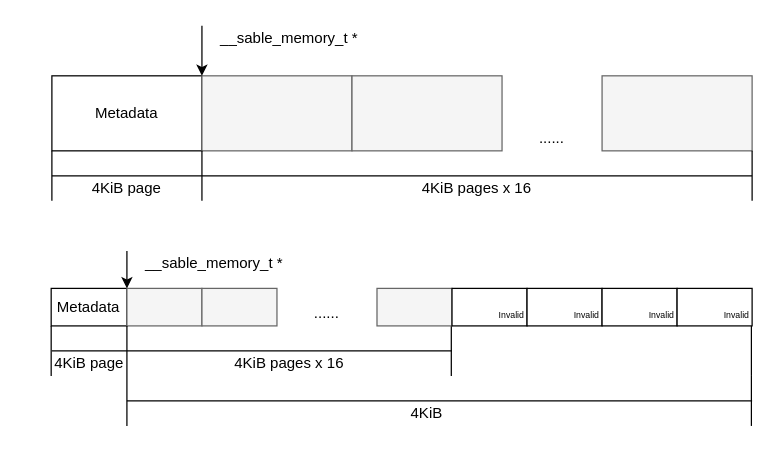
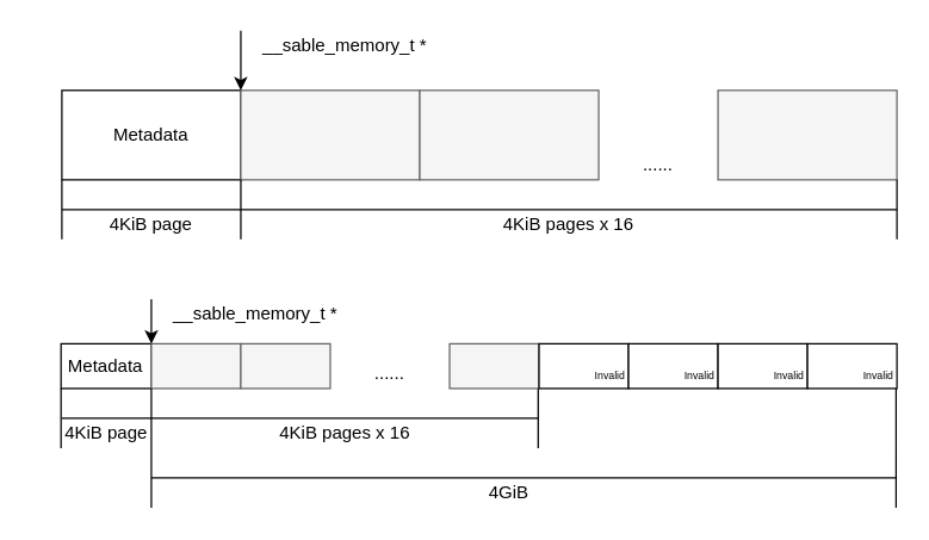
- <mxCell id="38" value="4KiB" style="text;html=1;strokeColor=none;fillColor=none;align=center;verticalAlign=middle;whiteSpace=wrap;rounded=0;" vertex="1" parent="1"><mxGeometry x="291" y="320" width="100" height="20" as="geometry" /></mxCell>
+ <mxCell id="38" value="4GiB" style="text;html=1;strokeColor=none;fillColor=none;align=center;verticalAlign=middle;whiteSpace=wrap;rounded=0;" vertex="1" parent="1"><mxGeometry x="291" y="320" width="100" height="20" as="geometry" /></mxCell>
